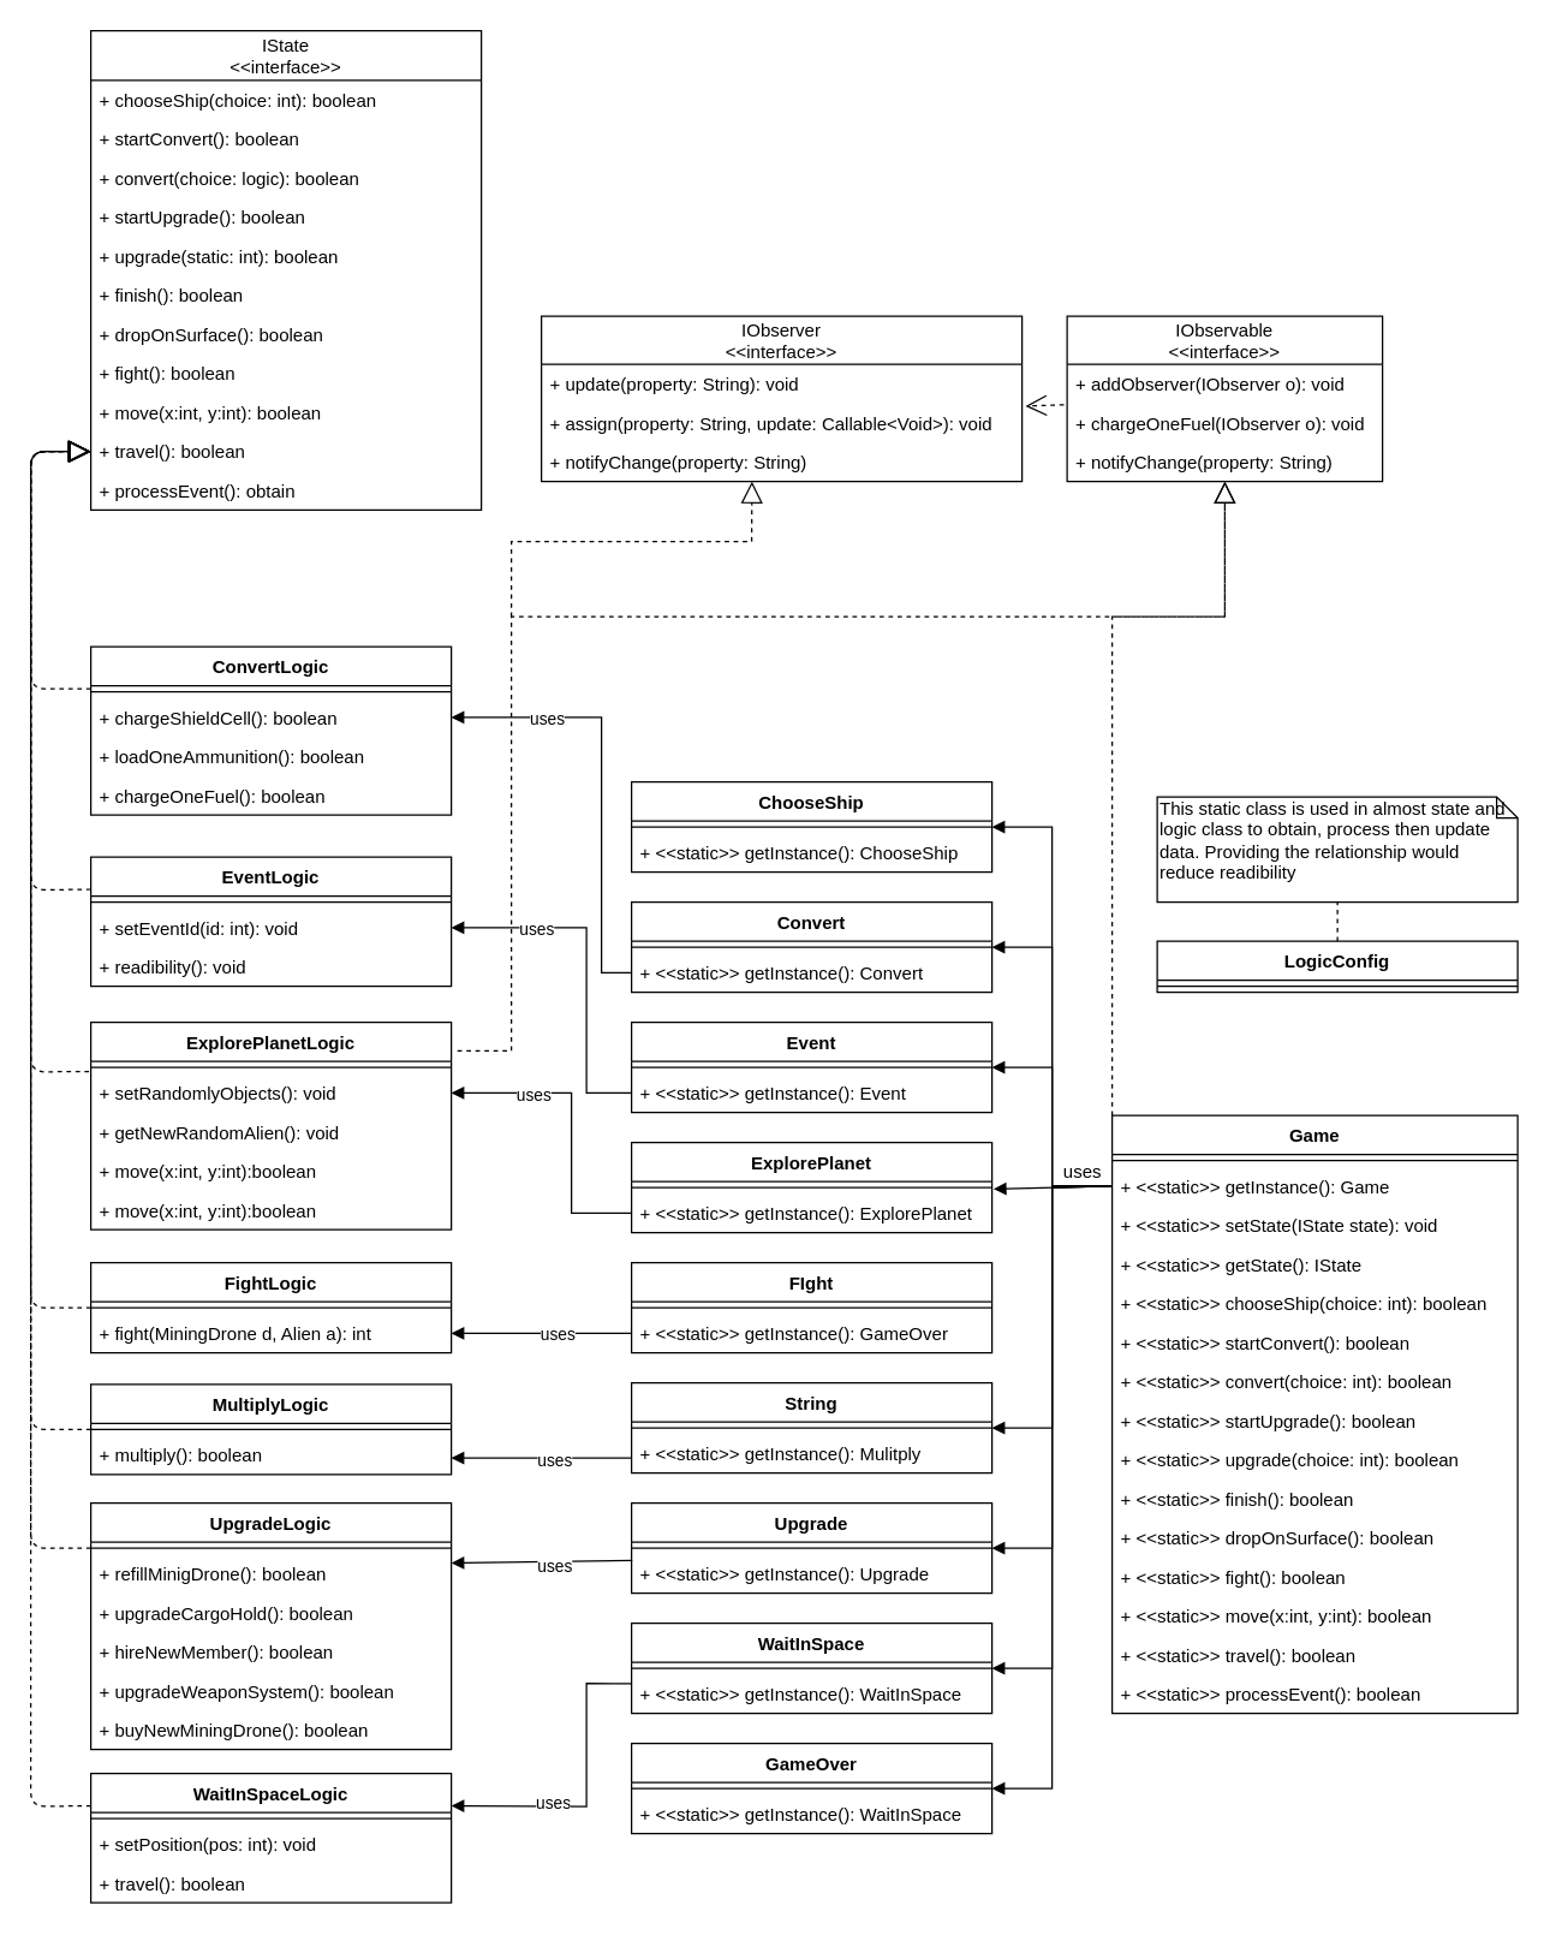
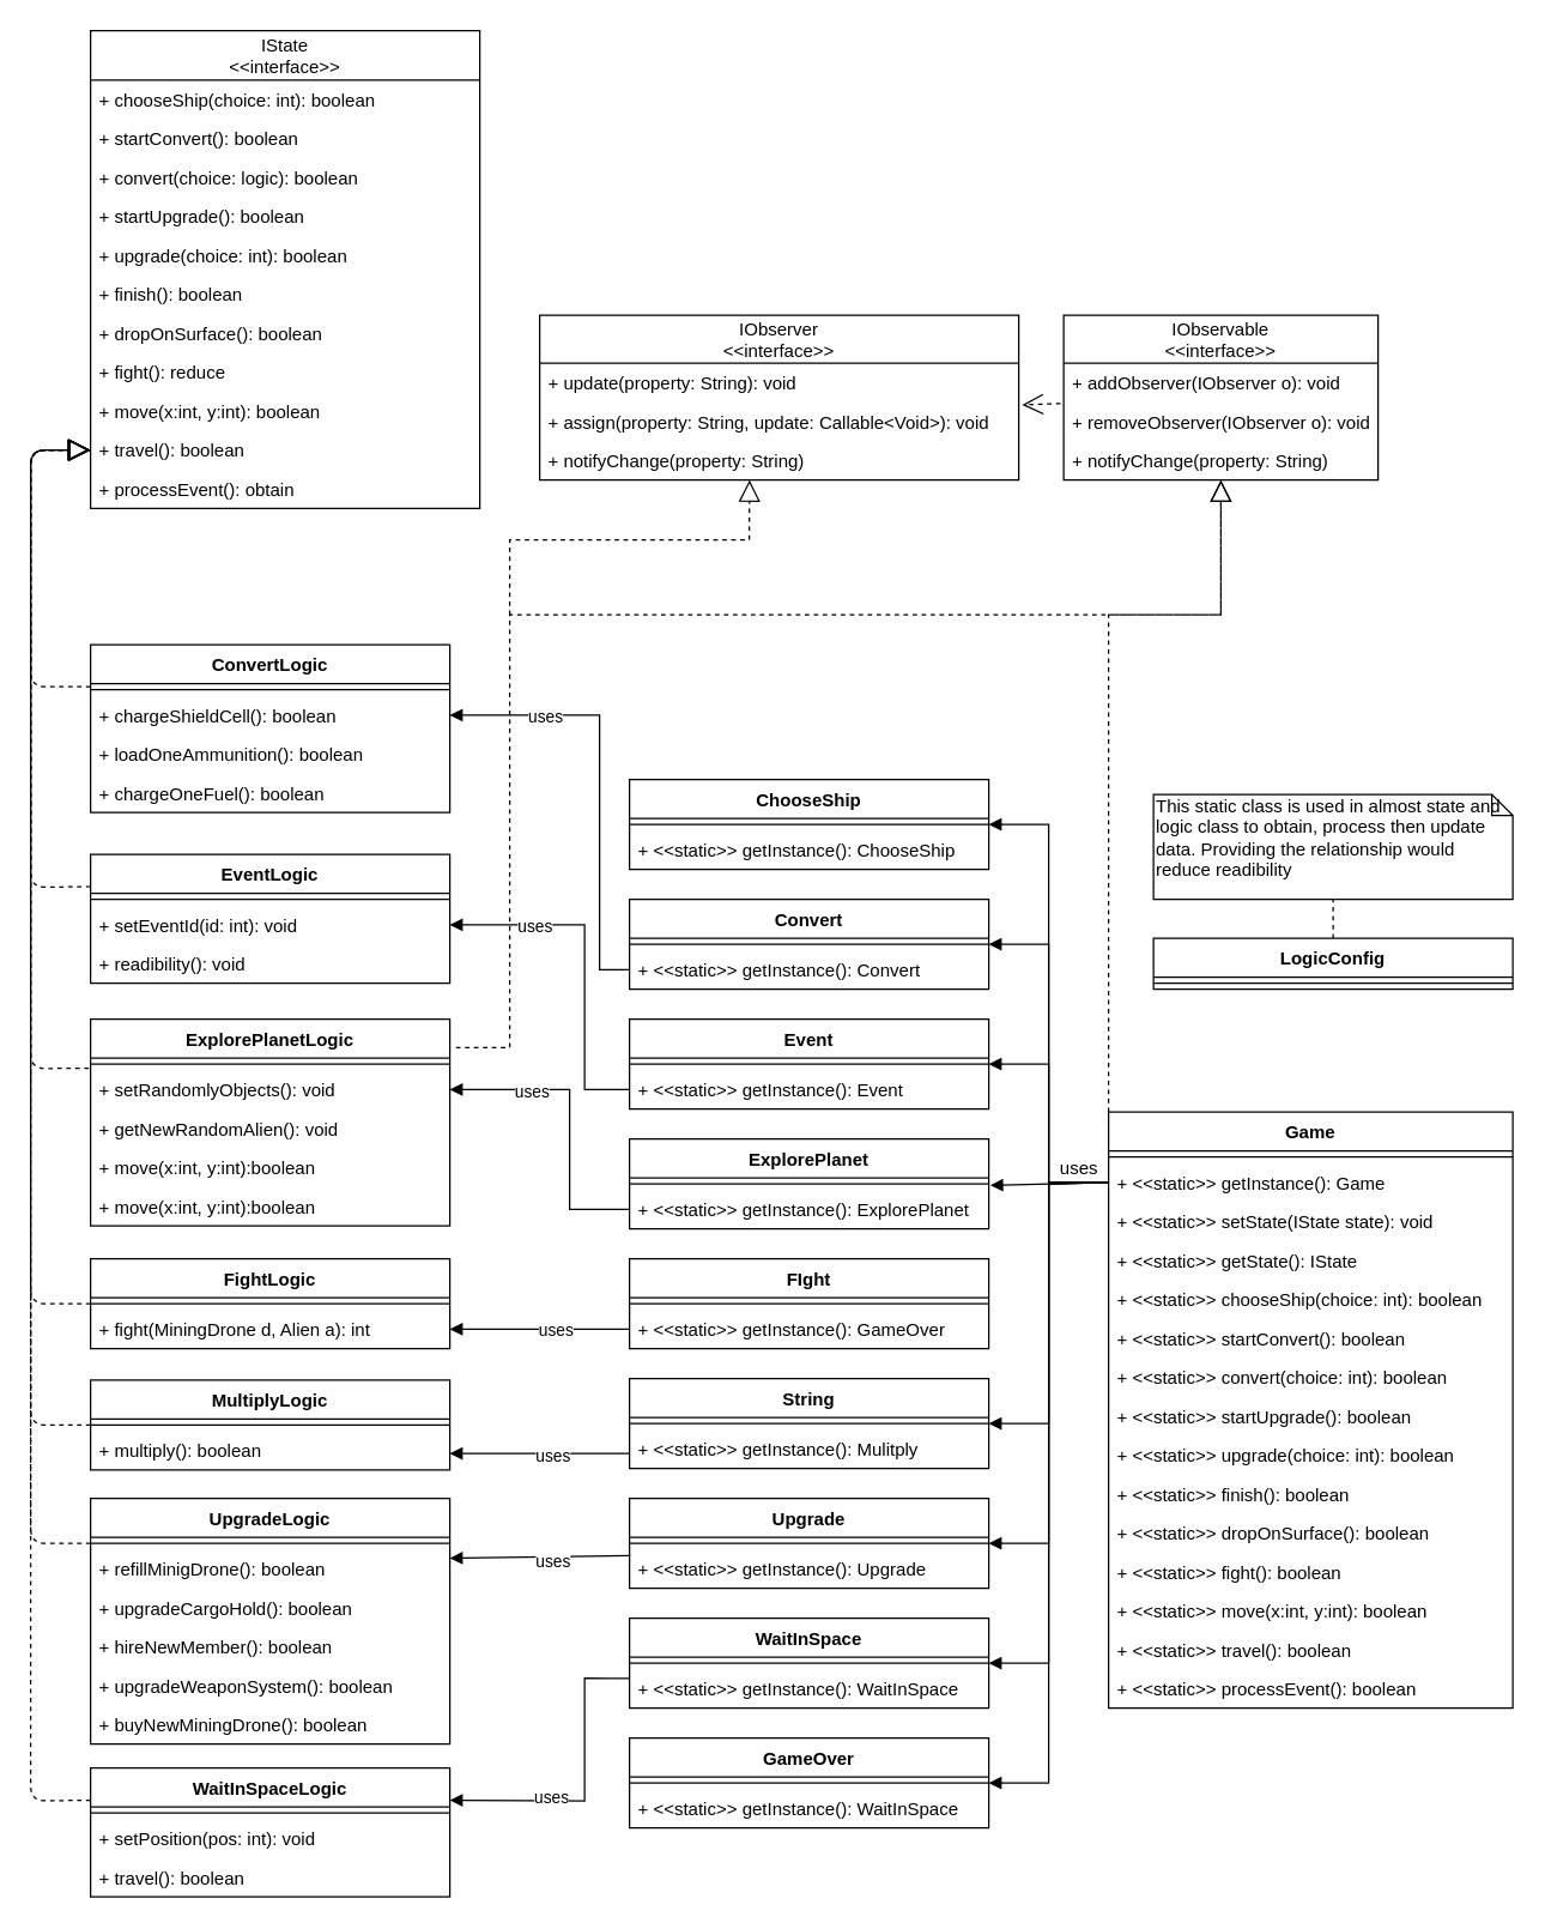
- <mxCell id="88" value="+ upgrade(static: int): boolean" style="text;strokeColor=none;fillColor=none;align=left;verticalAlign=top;spacingLeft=4;spacingRight=4;overflow=hidden;rotatable=0;points=[[0,0.5],[1,0.5]];portConstraint=eastwest;" vertex="1" parent="83"><mxGeometry y="137" width="260" height="26" as="geometry" /></mxCell>
+ <mxCell id="88" value="+ upgrade(choice: int): boolean" style="text;strokeColor=none;fillColor=none;align=left;verticalAlign=top;spacingLeft=4;spacingRight=4;overflow=hidden;rotatable=0;points=[[0,0.5],[1,0.5]];portConstraint=eastwest;" vertex="1" parent="83"><mxGeometry y="137" width="260" height="26" as="geometry" /></mxCell>
- <mxCell id="91" value="+ fight(): boolean" style="text;strokeColor=none;fillColor=none;align=left;verticalAlign=top;spacingLeft=4;spacingRight=4;overflow=hidden;rotatable=0;points=[[0,0.5],[1,0.5]];portConstraint=eastwest;" vertex="1" parent="83"><mxGeometry y="215" width="260" height="26" as="geometry" /></mxCell>
+ <mxCell id="91" value="+ fight(): reduce" style="text;strokeColor=none;fillColor=none;align=left;verticalAlign=top;spacingLeft=4;spacingRight=4;overflow=hidden;rotatable=0;points=[[0,0.5],[1,0.5]];portConstraint=eastwest;" vertex="1" parent="83"><mxGeometry y="215" width="260" height="26" as="geometry" /></mxCell>
- <mxCell id="127" value="+ chargeOneFuel(IObserver o): void" style="text;strokeColor=none;fillColor=none;align=left;verticalAlign=top;spacingLeft=4;spacingRight=4;overflow=hidden;rotatable=0;points=[[0,0.5],[1,0.5]];portConstraint=eastwest;" vertex="1" parent="125"><mxGeometry y="58" width="210" height="26" as="geometry" /></mxCell>
+ <mxCell id="127" value="+ removeObserver(IObserver o): void" style="text;strokeColor=none;fillColor=none;align=left;verticalAlign=top;spacingLeft=4;spacingRight=4;overflow=hidden;rotatable=0;points=[[0,0.5],[1,0.5]];portConstraint=eastwest;" vertex="1" parent="125"><mxGeometry y="58" width="210" height="26" as="geometry" /></mxCell>
